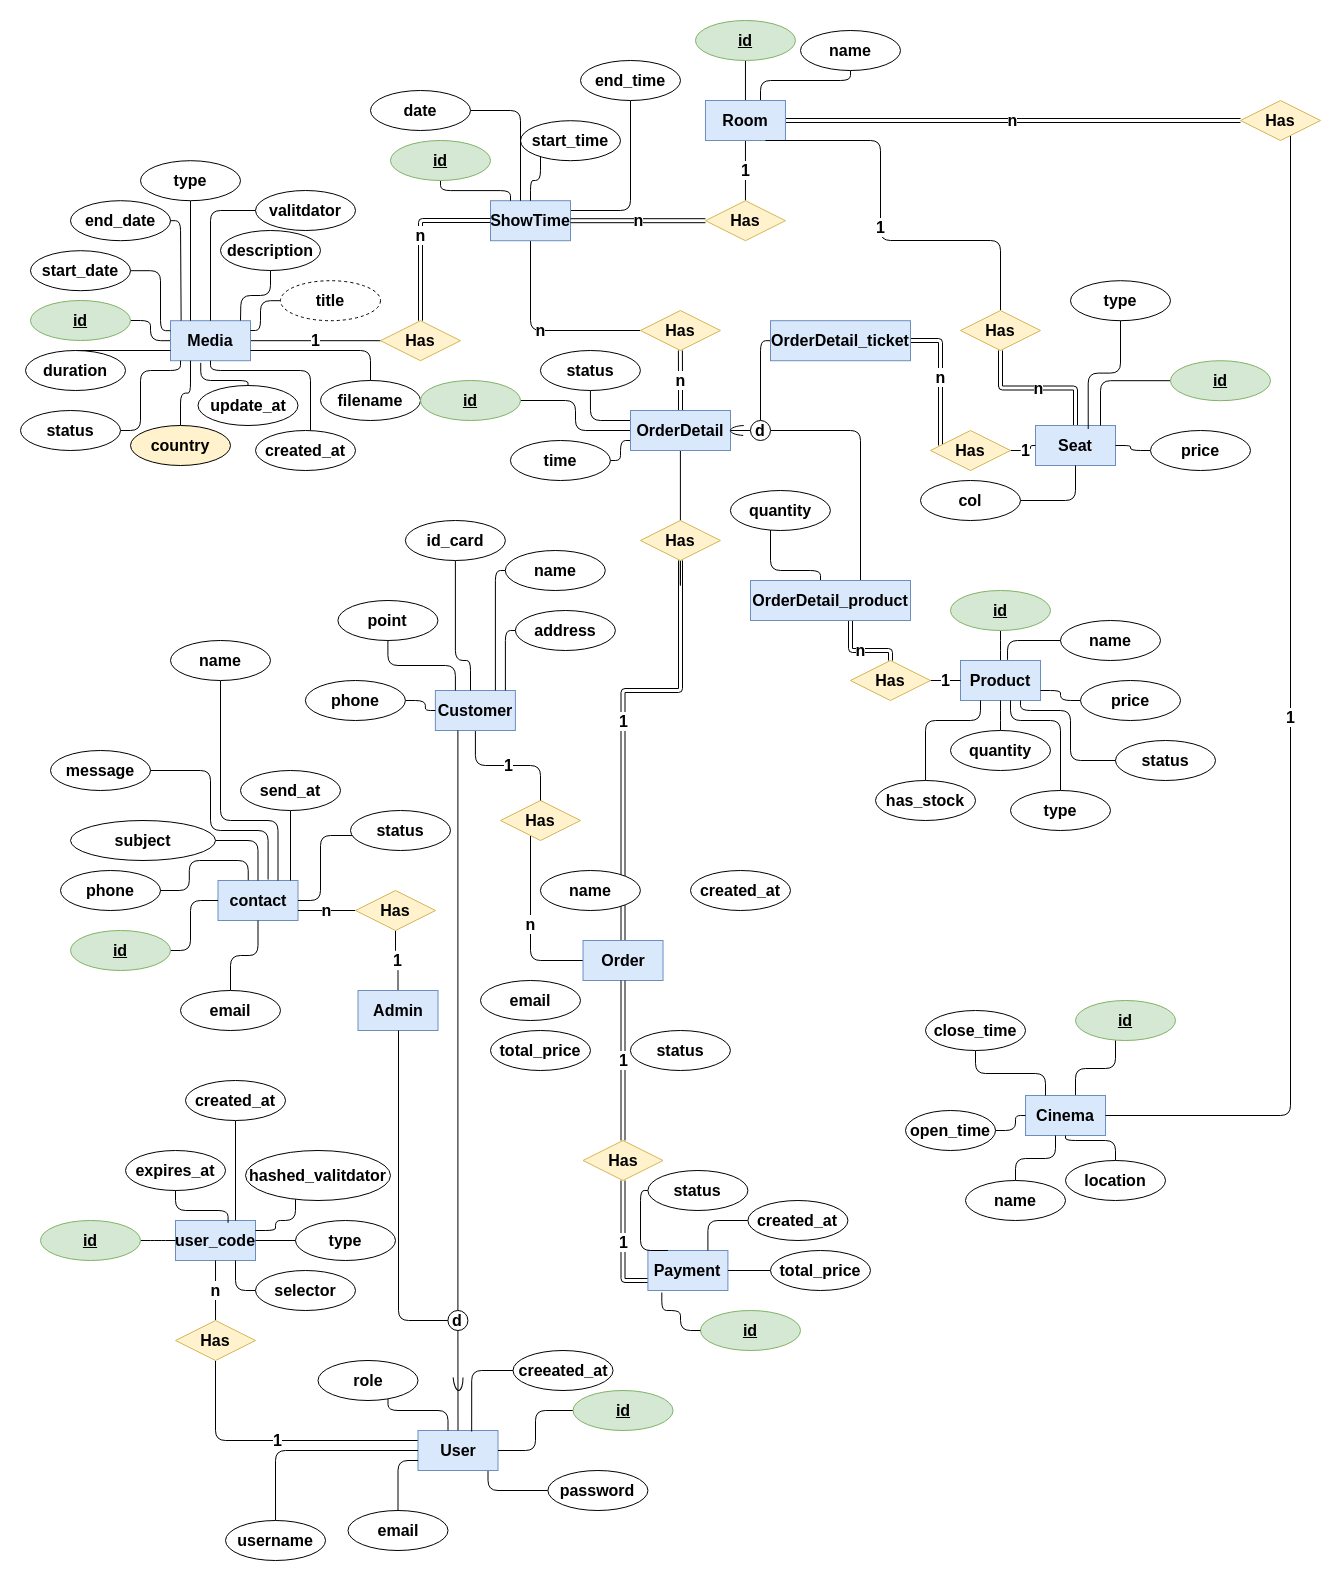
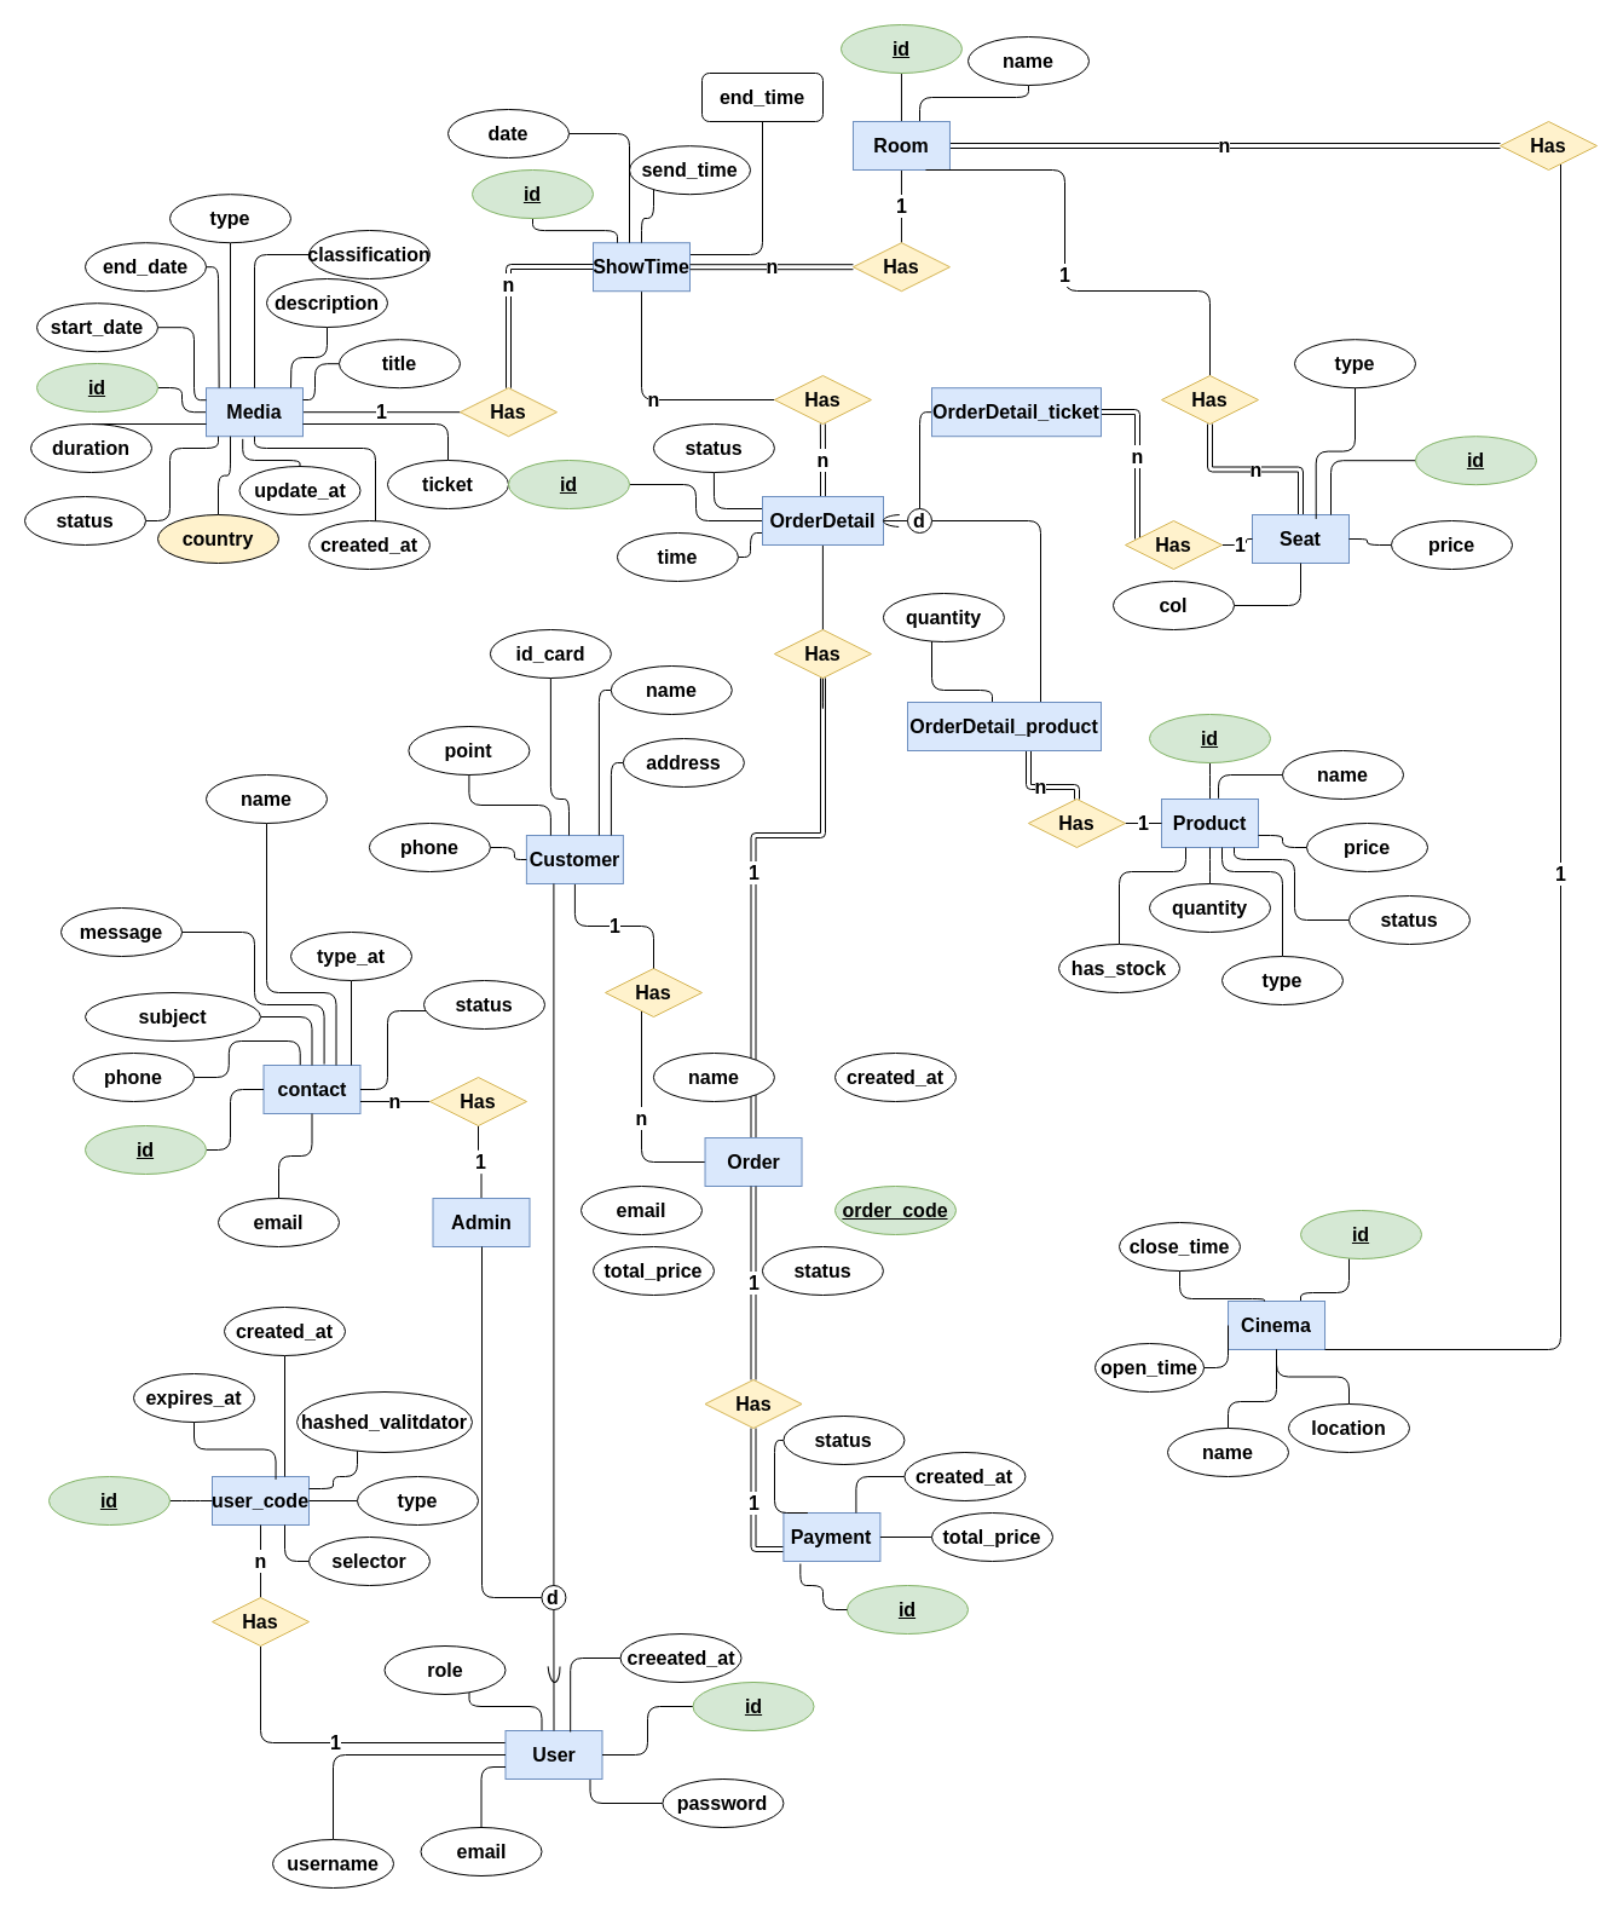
- <mxCell id="139" value="end_time" style="ellipse;whiteSpace=wrap;html=1;align=center;fontStyle=1;fontSize=16;spacing=3;" vertex="1" parent="1"><mxGeometry x="580" width="100" height="40" as="geometry" y="60" /></mxCell>
+ <mxCell id="139" value="end_time" style="whiteSpace=wrap;html=1;align=center;fontStyle=1;fontSize=16;spacing=3;rounded=1;" vertex="1" parent="1"><mxGeometry x="580" width="100" height="40" as="geometry" y="60" /></mxCell>
- <mxCell id="141" value="start_time" style="ellipse;whiteSpace=wrap;html=1;align=center;fontStyle=1;fontSize=16;spacing=3;" vertex="1" parent="1"><mxGeometry x="520" y="120.2" width="100" height="40" as="geometry" /></mxCell>
+ <mxCell id="141" value="send_time" style="ellipse;whiteSpace=wrap;html=1;align=center;fontStyle=1;fontSize=16;spacing=3;" vertex="1" parent="1"><mxGeometry x="520" y="120.2" width="100" height="40" as="geometry" /></mxCell>
- <mxCell id="84" value="valitdator" style="ellipse;whiteSpace=wrap;html=1;align=center;fontStyle=1;fontSize=16;spacing=3;" vertex="1" parent="1"><mxGeometry x="255.03" y="190" width="100" height="40" as="geometry" /></mxCell>
+ <mxCell id="84" value="classification" style="ellipse;whiteSpace=wrap;html=1;align=center;fontStyle=1;fontSize=16;spacing=3;" vertex="1" parent="1"><mxGeometry x="255.03" y="190" width="100" height="40" as="geometry" /></mxCell>
- <mxCell id="69" value="title" style="ellipse;whiteSpace=wrap;html=1;align=center;fontStyle=1;fontSize=16;spacing=3;dashed=1;" vertex="1" parent="1"><mxGeometry x="280" y="280.2" width="100" height="40" as="geometry" /></mxCell>
+ <mxCell id="69" value="title" style="ellipse;whiteSpace=wrap;html=1;align=center;fontStyle=1;fontSize=16;spacing=3;" vertex="1" parent="1"><mxGeometry x="280" y="280.2" width="100" height="40" as="geometry" /></mxCell>
- <mxCell id="76" value="filename" style="ellipse;whiteSpace=wrap;html=1;align=center;fontStyle=1;fontSize=16;spacing=3;" vertex="1" parent="1"><mxGeometry x="320" y="380" width="100" height="40" as="geometry" /></mxCell>
+ <mxCell id="76" value="ticket" style="ellipse;whiteSpace=wrap;html=1;align=center;fontStyle=1;fontSize=16;spacing=3;" vertex="1" parent="1"><mxGeometry x="320" y="380" width="100" height="40" as="geometry" /></mxCell>
- <mxCell id="157" value="send_at" style="ellipse;whiteSpace=wrap;html=1;align=center;fontStyle=1;fontSize=16;spacing=3;" vertex="1" parent="1"><mxGeometry x="240" y="770" width="100" height="40" as="geometry" /></mxCell>
+ <mxCell id="157" value="type_at" style="ellipse;whiteSpace=wrap;html=1;align=center;fontStyle=1;fontSize=16;spacing=3;" vertex="1" parent="1"><mxGeometry x="240" y="770" width="100" height="40" as="geometry" /></mxCell>
+ <mxCell id="178" value="&lt;span&gt;order_code&lt;/span&gt;" style="ellipse;whiteSpace=wrap;html=1;align=center;fontStyle=5;fillColor=#d5e8d4;strokeColor=#82b366;fontSize=16;spacing=3;" vertex="1" parent="1"><mxGeometry x="690" y="980" width="100" height="40" as="geometry" /></mxCell>
- <mxCell id="6" value="Cinema" style="whiteSpace=wrap;html=1;align=center;fillColor=#dae8fc;strokeColor=#6c8ebf;fontSize=16;spacing=3;fontStyle=1" vertex="1" parent="1"><mxGeometry x="1025.03" y="1095" width="80" height="40" as="geometry" /></mxCell>
+ <mxCell id="6" value="Cinema" style="whiteSpace=wrap;html=1;align=center;fillColor=#dae8fc;strokeColor=#6c8ebf;fontSize=16;spacing=3;fontStyle=1" vertex="1" parent="1"><mxGeometry x="1015.03" y="1075" width="80" height="40" as="geometry" /></mxCell>
- <mxCell id="116" value="expires_at" style="ellipse;whiteSpace=wrap;html=1;align=center;fontStyle=1;fontSize=16;spacing=3;" vertex="1" parent="1"><mxGeometry x="125.03" y="1150" width="100" height="40" as="geometry" /></mxCell>
+ <mxCell id="116" value="expires_at" style="ellipse;whiteSpace=wrap;html=1;align=center;fontStyle=1;fontSize=16;spacing=3;" vertex="1" parent="1"><mxGeometry x="110.03" y="1135" width="100" height="40" as="geometry" /></mxCell>
